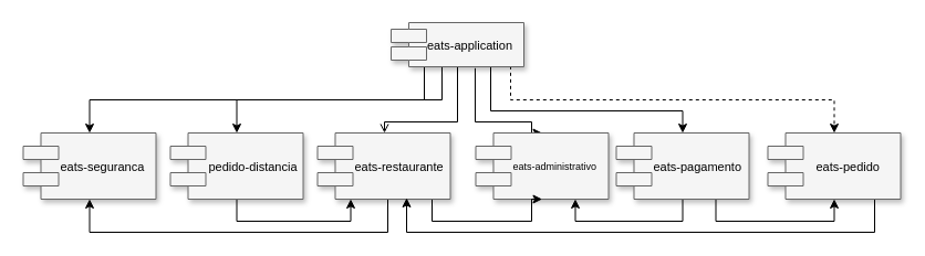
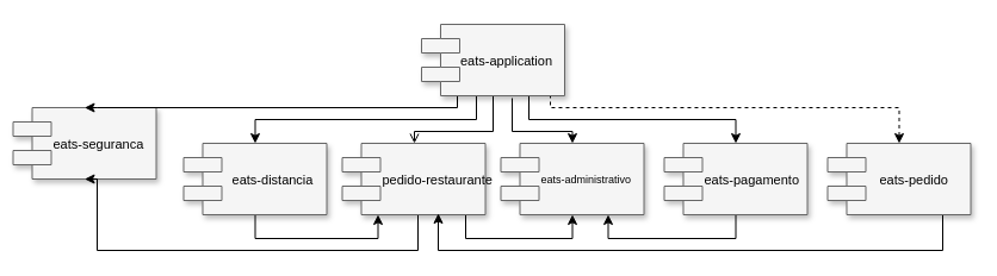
- <mxCell id="20" value="eats-application" style="shape=component;align=left;spacingLeft=31;rounded=1;shadow=1;glass=0;comic=0;fillColor=#f5f5f5;fontSize=11;fontColor=#000000;strokeColor=#666666;" vertex="1" parent="1"><mxGeometry x="353" y="20" width="120" height="40" as="geometry" /></mxCell>
+ <mxCell id="20" value="eats-application" style="shape=component;align=left;spacingLeft=31;rounded=1;shadow=1;glass=0;comic=0;fillColor=#f5f5f5;fontSize=11;fontColor=#000000;strokeColor=#666666;" vertex="1" parent="1"><mxGeometry x="353" y="20" width="120" height="60" as="geometry" /></mxCell>
- <mxCell id="7" value="eats-seguranca" style="shape=component;align=left;spacingLeft=32;rounded=1;shadow=1;glass=0;comic=0;fillColor=#f5f5f5;fontSize=11;fontColor=#000000;strokeColor=#666666;verticalAlign=middle;" parent="1" vertex="1"><mxGeometry x="20.5" y="120" width="120" height="60" as="geometry" /></mxCell>
+ <mxCell id="7" value="eats-seguranca" style="shape=component;align=left;spacingLeft=32;rounded=1;shadow=1;glass=0;comic=0;fillColor=#f5f5f5;fontSize=11;fontColor=#000000;strokeColor=#666666;verticalAlign=middle;" parent="1" vertex="1"><mxGeometry x="10.5" y="90" width="120" height="60" as="geometry" /></mxCell>
- <mxCell id="6" value="pedido-distancia" style="shape=component;align=center;spacingLeft=30;rounded=1;shadow=1;glass=0;comic=0;fillColor=#f5f5f5;fontSize=11;fontColor=#000000;strokeColor=#666666;verticalAlign=middle;" parent="1" vertex="1"><mxGeometry x="153.5" y="120" width="120" height="60" as="geometry" /></mxCell>
+ <mxCell id="6" value="eats-distancia" style="shape=component;align=center;spacingLeft=30;rounded=1;shadow=1;glass=0;comic=0;fillColor=#f5f5f5;fontSize=11;fontColor=#000000;strokeColor=#666666;verticalAlign=middle;" parent="1" vertex="1"><mxGeometry x="153.5" y="120" width="120" height="60" as="geometry" /></mxCell>
- <mxCell id="10" value="eats-restaurante" style="shape=component;align=left;spacingLeft=32;rounded=1;shadow=1;glass=0;comic=0;fillColor=#f5f5f5;fontSize=11;fontColor=#000000;strokeColor=#666666;verticalAlign=middle;" parent="1" vertex="1"><mxGeometry x="286.5" y="120" width="120" height="60" as="geometry" /></mxCell>
+ <mxCell id="10" value="pedido-restaurante" style="shape=component;align=left;spacingLeft=32;rounded=1;shadow=1;glass=0;comic=0;fillColor=#f5f5f5;fontSize=11;fontColor=#000000;strokeColor=#666666;verticalAlign=middle;" parent="1" vertex="1"><mxGeometry x="286.5" y="120" width="120" height="60" as="geometry" /></mxCell>
- <mxCell id="3" value="eats-administrativo" style="shape=component;align=left;spacingLeft=32;rounded=1;shadow=1;glass=0;comic=0;fillColor=#f5f5f5;fontSize=9;fontColor=#000000;strokeColor=#666666;" parent="1" vertex="1"><mxGeometry x="429.5" y="120" width="120" height="60" as="geometry" /></mxCell>
+ <mxCell id="3" value="eats-administrativo" style="shape=component;align=left;spacingLeft=32;rounded=1;shadow=1;glass=0;comic=0;fillColor=#f5f5f5;fontSize=9;fontColor=#000000;strokeColor=#666666;" parent="1" vertex="1"><mxGeometry x="419.5" y="120" width="120" height="60" as="geometry" /></mxCell>
- <mxCell id="16" style="edgeStyle=orthogonalEdgeStyle;rounded=0;orthogonalLoop=1;jettySize=auto;html=1;exitX=0.75;exitY=1;exitDx=0;exitDy=0;entryX=0.5;entryY=1;entryDx=0;entryDy=0;fontSize=11;" edge="1" parent="1" source="17" target="13"><mxGeometry relative="1" as="geometry" /></mxCell>
